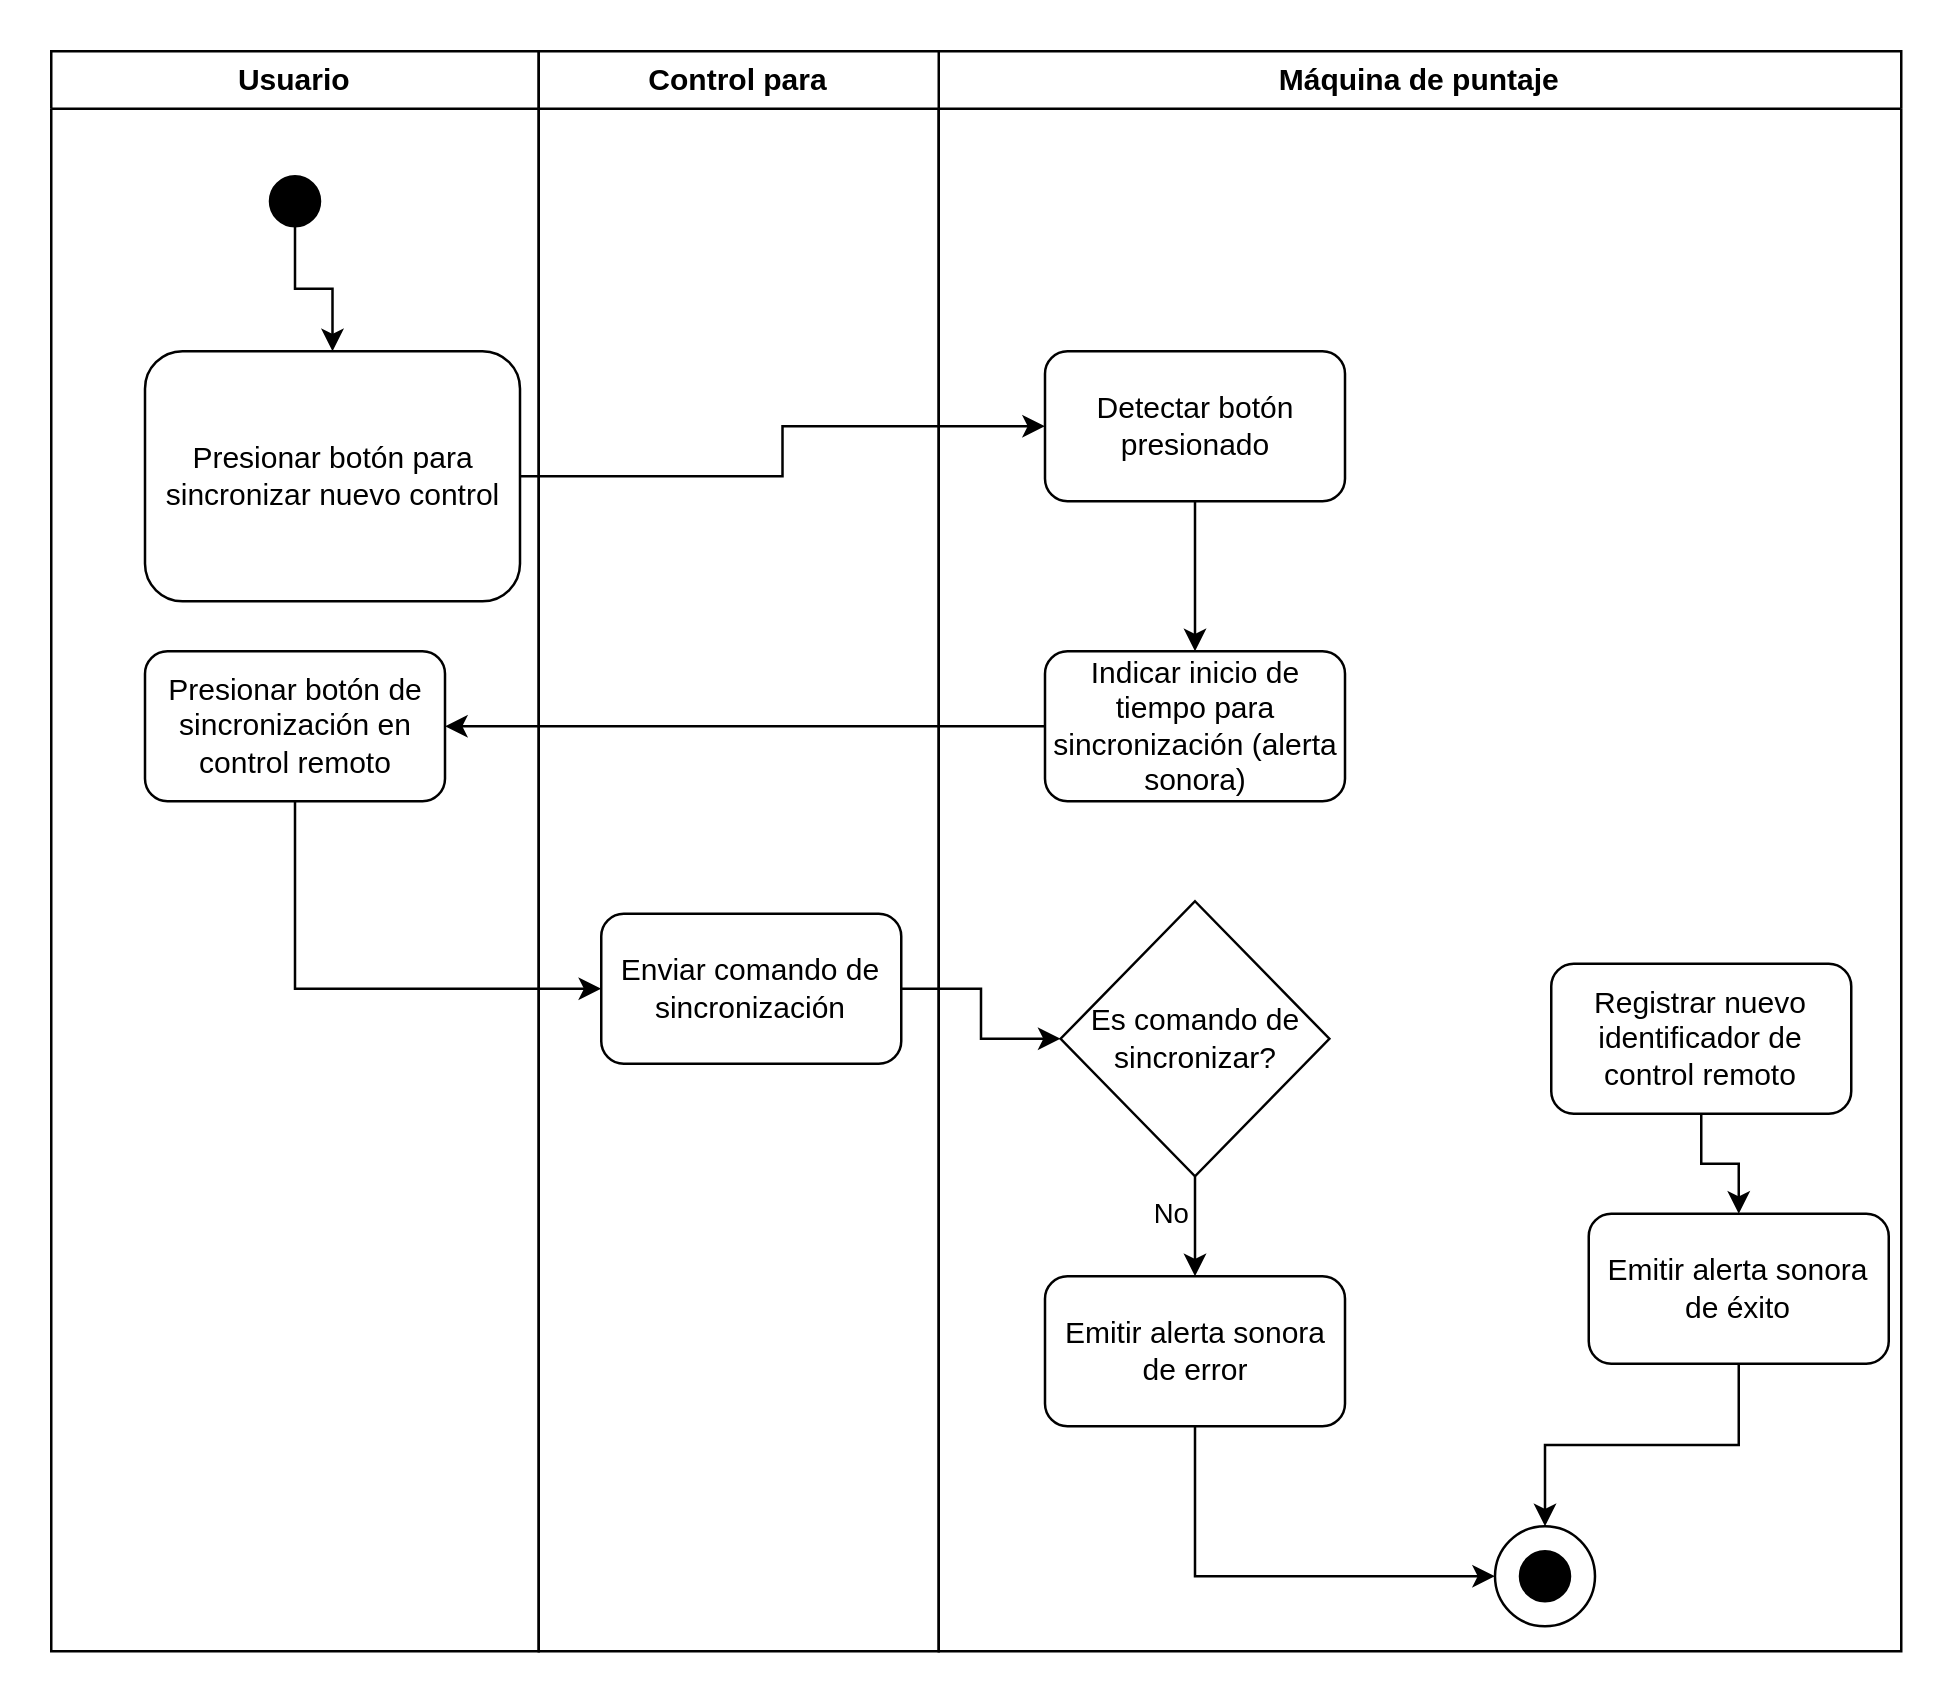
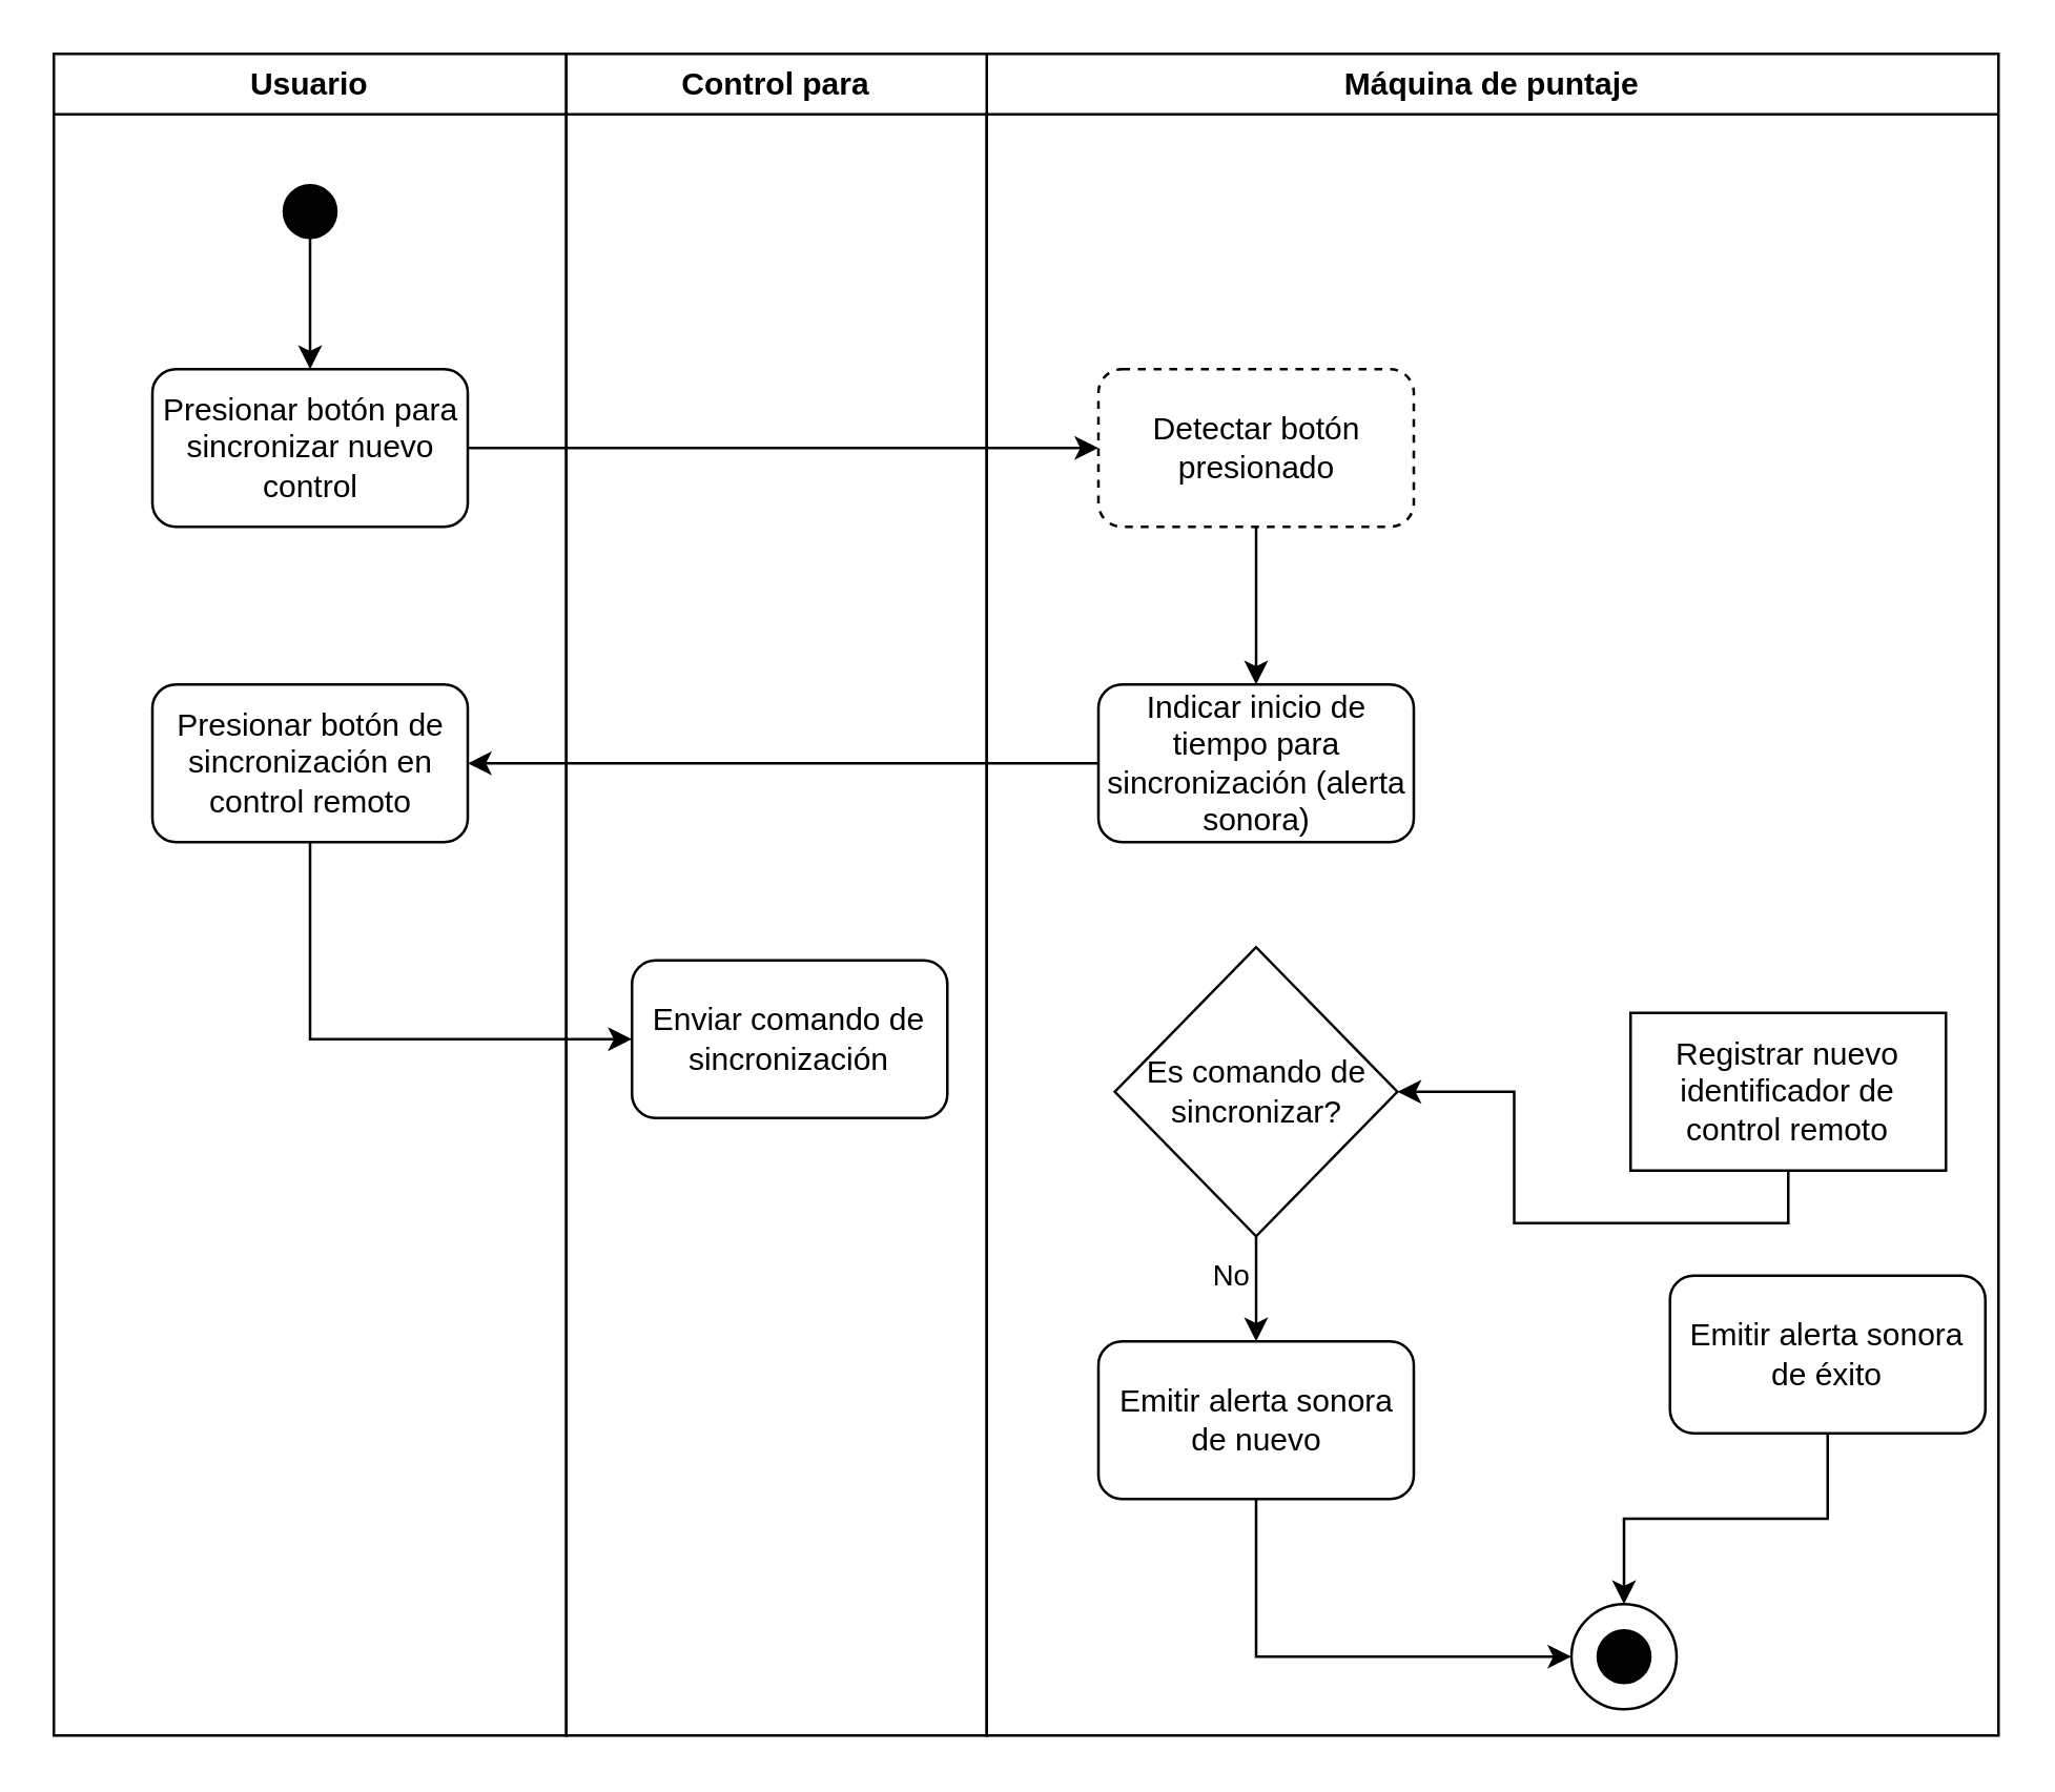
- <mxCell id="10" value="Detectar botón presionado" style="rounded=1;whiteSpace=wrap;html=1;" vertex="1" parent="8"><mxGeometry x="42.5" y="120" width="120" height="60" as="geometry" /></mxCell>
+ <mxCell id="10" value="Detectar botón presionado" style="rounded=1;whiteSpace=wrap;html=1;dashed=1;" vertex="1" parent="8"><mxGeometry x="42.5" y="120" width="120" height="60" as="geometry" /></mxCell>
- <mxCell id="4" value="Presionar botón para sincronizar nuevo control" style="rounded=1;whiteSpace=wrap;html=1;" parent="2" vertex="1"><mxGeometry x="37.5" y="120" width="150" height="100" as="geometry" /></mxCell>
+ <mxCell id="4" value="Presionar botón para sincronizar nuevo control" style="rounded=1;whiteSpace=wrap;html=1;" parent="2" vertex="1"><mxGeometry x="37.5" y="120" width="120" height="60" as="geometry" /></mxCell>
- <mxCell id="27" style="edgeStyle=orthogonalEdgeStyle;rounded=0;orthogonalLoop=1;jettySize=auto;html=1;exitX=1;exitY=0.5;exitDx=0;exitDy=0;entryX=0;entryY=0.5;entryDx=0;entryDy=0;" edge="1" parent="1" source="28" target="17"><mxGeometry relative="1" as="geometry" /></mxCell>
- <mxCell id="19" value="Registrar nuevo identificador de control remoto" style="rounded=1;whiteSpace=wrap;html=1;" vertex="1" parent="8"><mxGeometry x="245" y="365" width="120" height="60" as="geometry" /></mxCell>
+ <mxCell id="19" value="Registrar nuevo identificador de control remoto" style="whiteSpace=wrap;html=1;rounded=0;" vertex="1" parent="8"><mxGeometry x="245" y="365" width="120" height="60" as="geometry" /></mxCell>
- <mxCell id="18" style="edgeStyle=orthogonalEdgeStyle;rounded=0;orthogonalLoop=1;jettySize=auto;html=1;exitX=0.5;exitY=1;exitDx=0;exitDy=0;entryX=0.5;entryY=0;entryDx=0;entryDy=0;" edge="1" parent="8" source="19" target="21"><mxGeometry relative="1" as="geometry" /></mxCell>
+ <mxCell id="18" style="edgeStyle=orthogonalEdgeStyle;rounded=0;orthogonalLoop=1;jettySize=auto;html=1;exitX=0.5;exitY=1;exitDx=0;exitDy=0;" edge="1" parent="8" source="19" target="17"><mxGeometry relative="1" as="geometry" /></mxCell>
- <mxCell id="23" value="Emitir alerta sonora de error" style="rounded=1;whiteSpace=wrap;html=1;" vertex="1" parent="8"><mxGeometry x="42.5" y="490" width="120" height="60" as="geometry" /></mxCell>
+ <mxCell id="23" value="Emitir alerta sonora de nuevo" style="rounded=1;whiteSpace=wrap;html=1;" vertex="1" parent="8"><mxGeometry x="42.5" y="490" width="120" height="60" as="geometry" /></mxCell>
